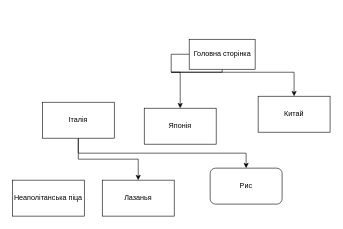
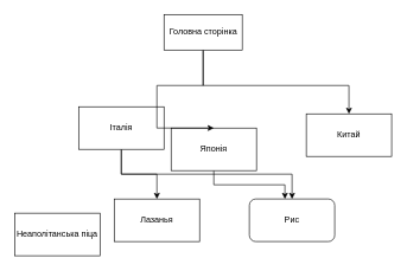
- <mxCell id="13" value="Головна сторінка" style="html=1;" vertex="1" parent="1"><mxGeometry x="315" y="65" width="110" height="50" as="geometry" /></mxCell>
+ <mxCell id="13" value="Головна сторінка" style="html=1;" vertex="1" parent="1"><mxGeometry x="230" y="20" width="110" height="50" as="geometry" /></mxCell>
- <mxCell id="4" value="Італія" style="rounded=0;whiteSpace=wrap;html=1;" vertex="1" parent="1"><mxGeometry x="70" y="170" width="120" height="60" as="geometry" /></mxCell>
+ <mxCell id="4" value="Італія" style="rounded=0;whiteSpace=wrap;html=1;" vertex="1" parent="1"><mxGeometry x="110" y="150" width="120" height="60" as="geometry" /></mxCell>
+ <mxCell id="7" style="edgeStyle=orthogonalEdgeStyle;rounded=0;orthogonalLoop=1;jettySize=auto;html=1;exitX=0.5;exitY=1;exitDx=0;exitDy=0;" edge="1" parent="1" source="8" target="10"><mxGeometry relative="1" as="geometry"><mxPoint x="260" y="350" as="targetPoint" /><Array as="points"><mxPoint x="300" y="260" /><mxPoint x="400" y="260" /></Array></mxGeometry></mxCell>
- <mxCell id="6" value="Лазанья" style="rounded=0;whiteSpace=wrap;html=1;" vertex="1" parent="1"><mxGeometry x="170" y="300" width="120" height="60" as="geometry" /></mxCell>
+ <mxCell id="6" value="Лазанья" style="rounded=0;whiteSpace=wrap;html=1;" vertex="1" parent="1"><mxGeometry x="160" y="280" width="120" height="60" as="geometry" /></mxCell>
